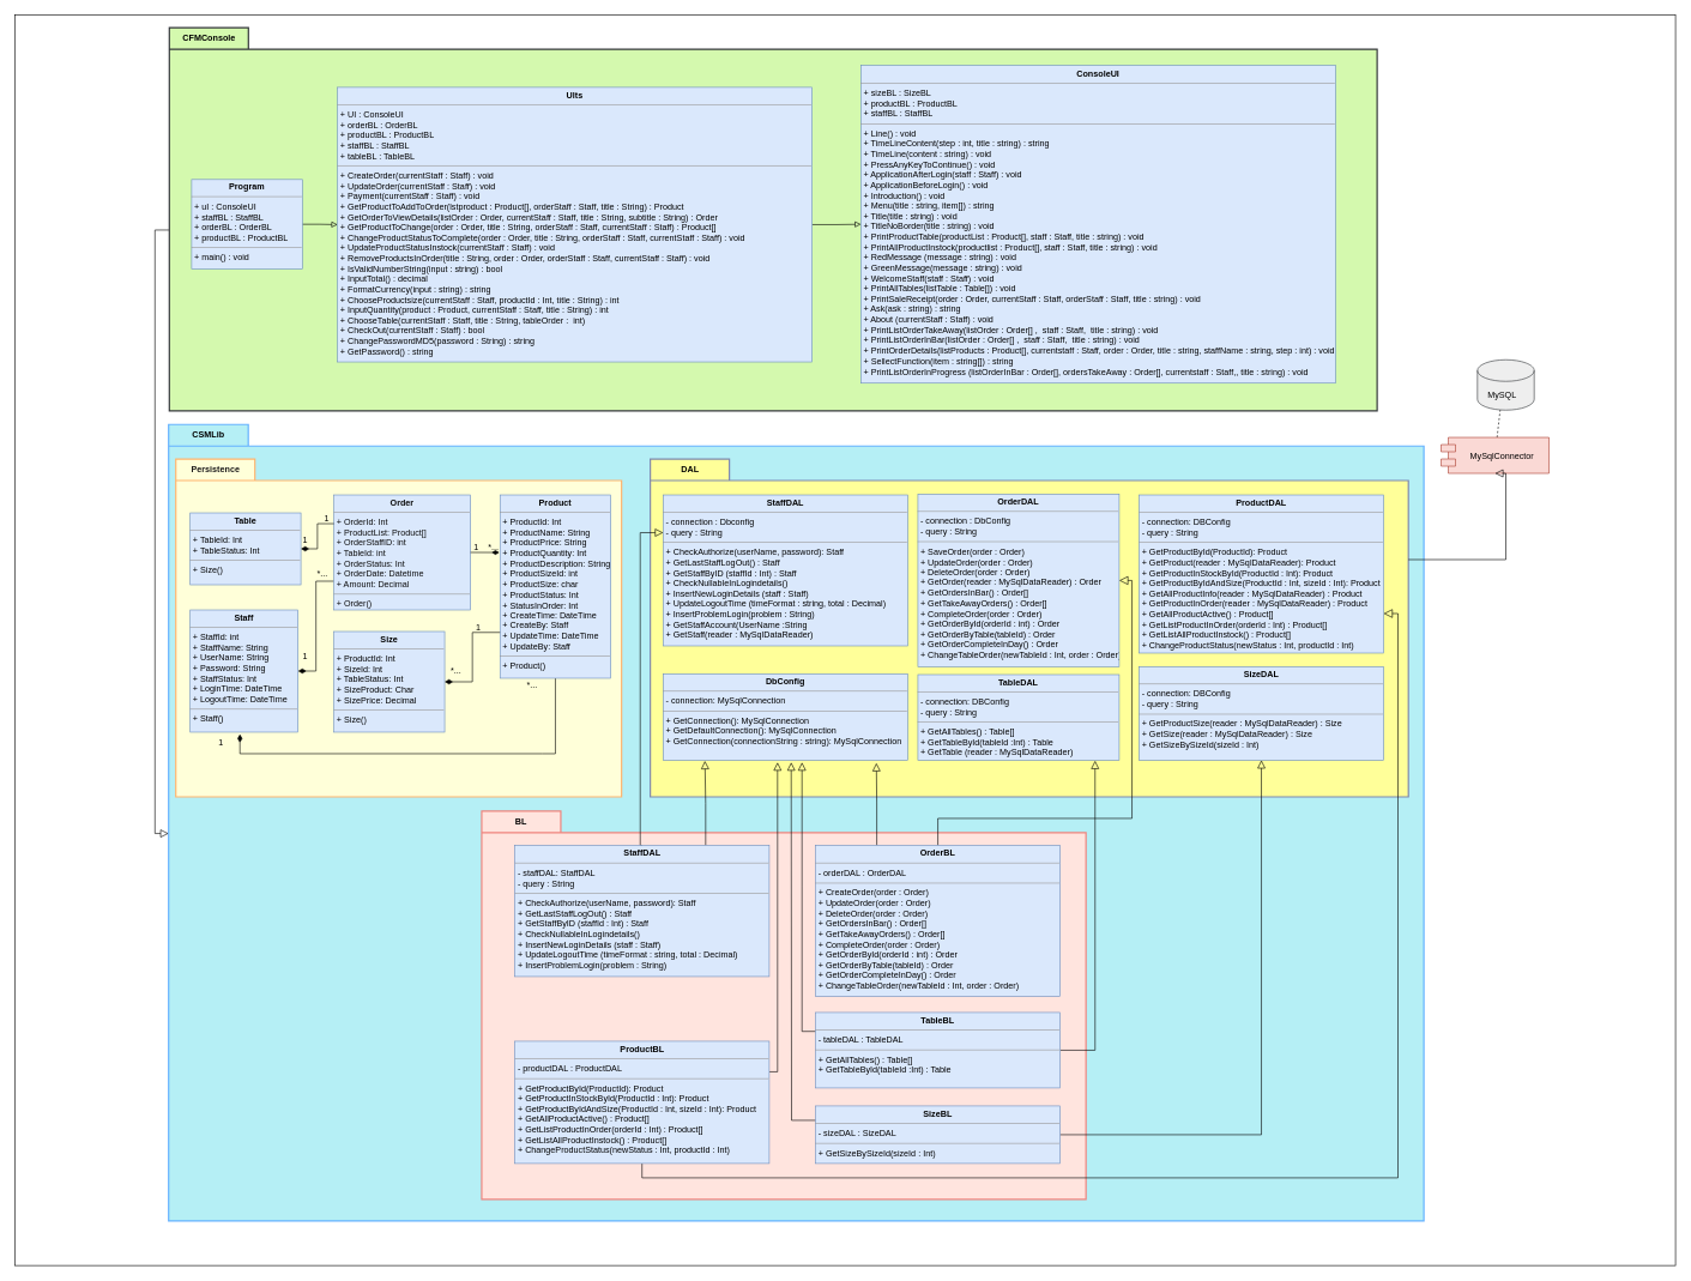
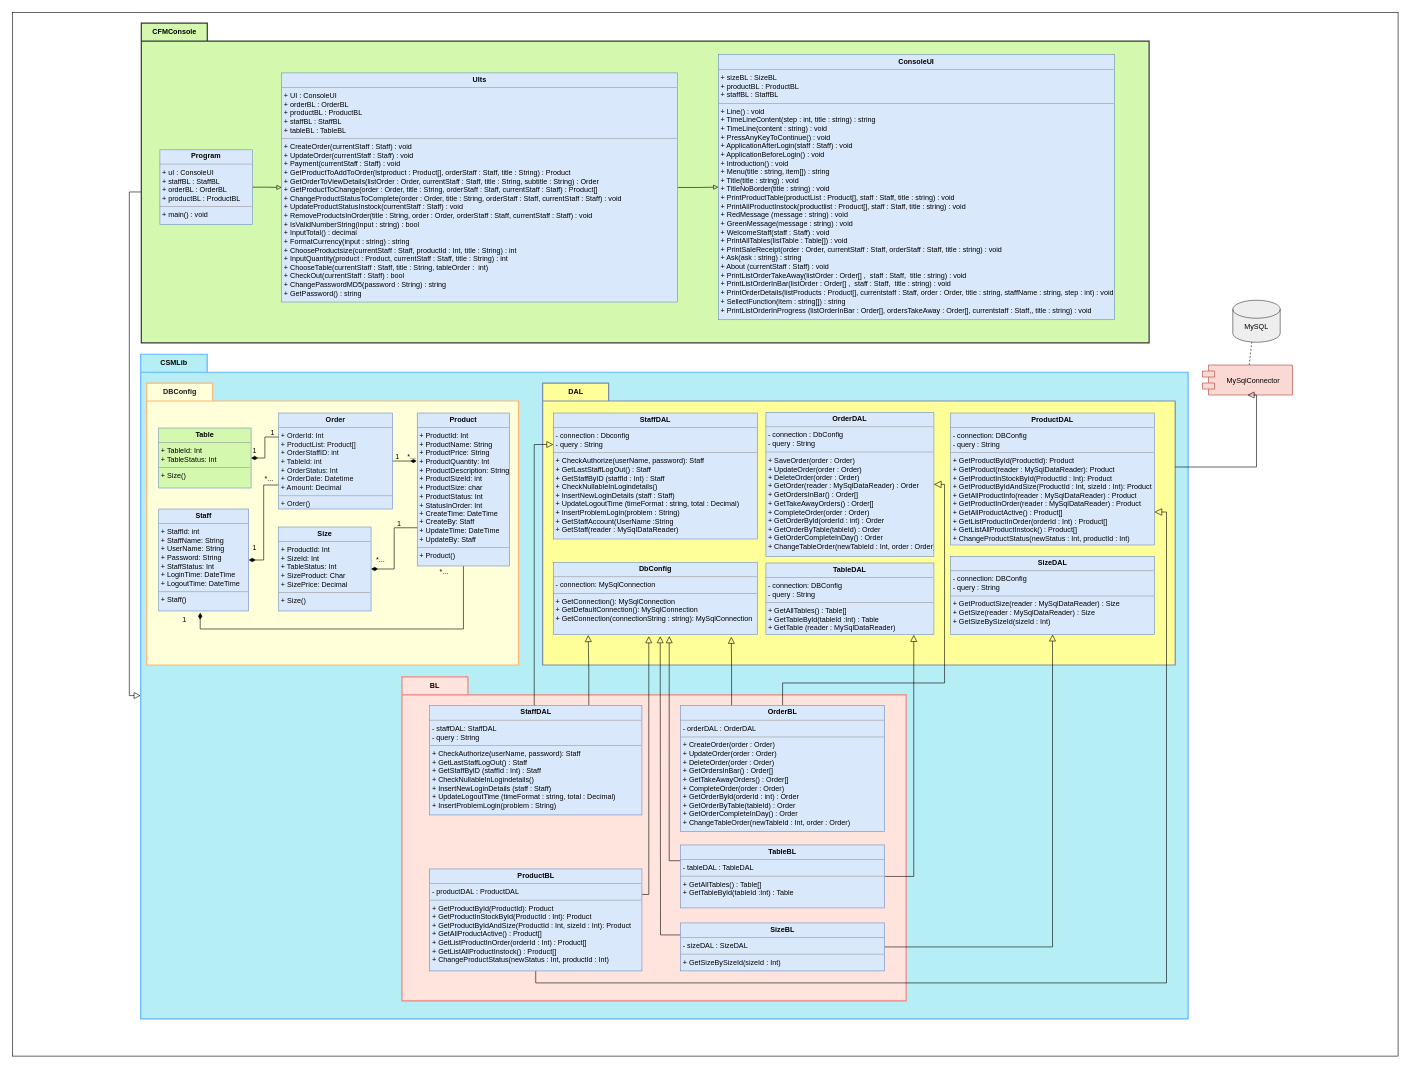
- <mxCell id="7" value="&lt;font color=&quot;#000000&quot;&gt;MySQL&lt;/font&gt;" style="text;html=1;strokeColor=none;fillColor=none;align=center;verticalAlign=middle;whiteSpace=wrap;rounded=0;" parent="5" vertex="1"><mxGeometry x="4.5" y="35" width="60" height="30" as="geometry" /></mxCell>
+ <mxCell id="7" value="&lt;font color=&quot;#000000&quot;&gt;MySQL&lt;/font&gt;" style="text;html=1;strokeColor=none;fillColor=none;align=center;verticalAlign=middle;whiteSpace=wrap;rounded=0;" parent="5" vertex="1"><mxGeometry x="9.5" y="30" width="60" height="30" as="geometry" /></mxCell>
- <mxCell id="17" value="&lt;font color=&quot;#1d1b1b&quot;&gt;Persistence&lt;/font&gt;" style="shape=folder;fontStyle=1;tabWidth=110;tabHeight=30;tabPosition=left;html=1;boundedLbl=1;labelInHeader=1;container=0;collapsible=0;recursiveResize=0;fillColor=#FFFFD9;strokeColor=#FFB570;strokeWidth=2;" parent="15" vertex="1"><mxGeometry x="10" y="48" width="620" height="470" as="geometry" /></mxCell>
+ <mxCell id="17" value="&lt;font color=&quot;#1d1b1b&quot;&gt;DBConfig&lt;/font&gt;" style="shape=folder;fontStyle=1;tabWidth=110;tabHeight=30;tabPosition=left;html=1;boundedLbl=1;labelInHeader=1;container=0;collapsible=0;recursiveResize=0;fillColor=#FFFFD9;strokeColor=#FFB570;strokeWidth=2;" parent="15" vertex="1"><mxGeometry x="10" y="48" width="620" height="470" as="geometry" /></mxCell>
- <mxCell id="32" value="&lt;p style=&quot;margin:0px;margin-top:4px;text-align:center;&quot;&gt;&lt;b&gt;Table&lt;/b&gt;&lt;/p&gt;&lt;hr size=&quot;1&quot;&gt;&lt;p style=&quot;margin:0px;margin-left:4px;&quot;&gt;&lt;font color=&quot;#000000&quot;&gt;+ TableId: Int&lt;/font&gt;&lt;/p&gt;&lt;p style=&quot;margin:0px;margin-left:4px;&quot;&gt;&lt;font color=&quot;#000000&quot;&gt;+ TableStatus: Int&lt;/font&gt;&lt;/p&gt;&lt;hr size=&quot;1&quot;&gt;&lt;p style=&quot;margin:0px;margin-left:4px;&quot;&gt;&lt;font color=&quot;#000000&quot;&gt;+ Size()&amp;nbsp;&lt;/font&gt;&lt;/p&gt;" style="verticalAlign=top;align=left;overflow=fill;fontSize=12;fontFamily=Helvetica;html=1;fillColor=#dae8fc;strokeColor=#6c8ebf;container=0;" parent="15" vertex="1"><mxGeometry x="30" y="123" width="154" height="100" as="geometry" /></mxCell>
+ <mxCell id="32" value="&lt;p style=&quot;margin:0px;margin-top:4px;text-align:center;&quot;&gt;&lt;b&gt;Table&lt;/b&gt;&lt;/p&gt;&lt;hr size=&quot;1&quot;&gt;&lt;p style=&quot;margin:0px;margin-left:4px;&quot;&gt;&lt;font color=&quot;#000000&quot;&gt;+ TableId: Int&lt;/font&gt;&lt;/p&gt;&lt;p style=&quot;margin:0px;margin-left:4px;&quot;&gt;&lt;font color=&quot;#000000&quot;&gt;+ TableStatus: Int&lt;/font&gt;&lt;/p&gt;&lt;hr size=&quot;1&quot;&gt;&lt;p style=&quot;margin:0px;margin-left:4px;&quot;&gt;&lt;font color=&quot;#000000&quot;&gt;+ Size()&amp;nbsp;&lt;/font&gt;&lt;/p&gt;" style="verticalAlign=top;align=left;overflow=fill;fontSize=12;fontFamily=Helvetica;html=1;fillColor=#d4f9ae;strokeColor=#6c8ebf;container=0;" parent="15" vertex="1"><mxGeometry x="30" y="123" width="154" height="100" as="geometry" /></mxCell>
